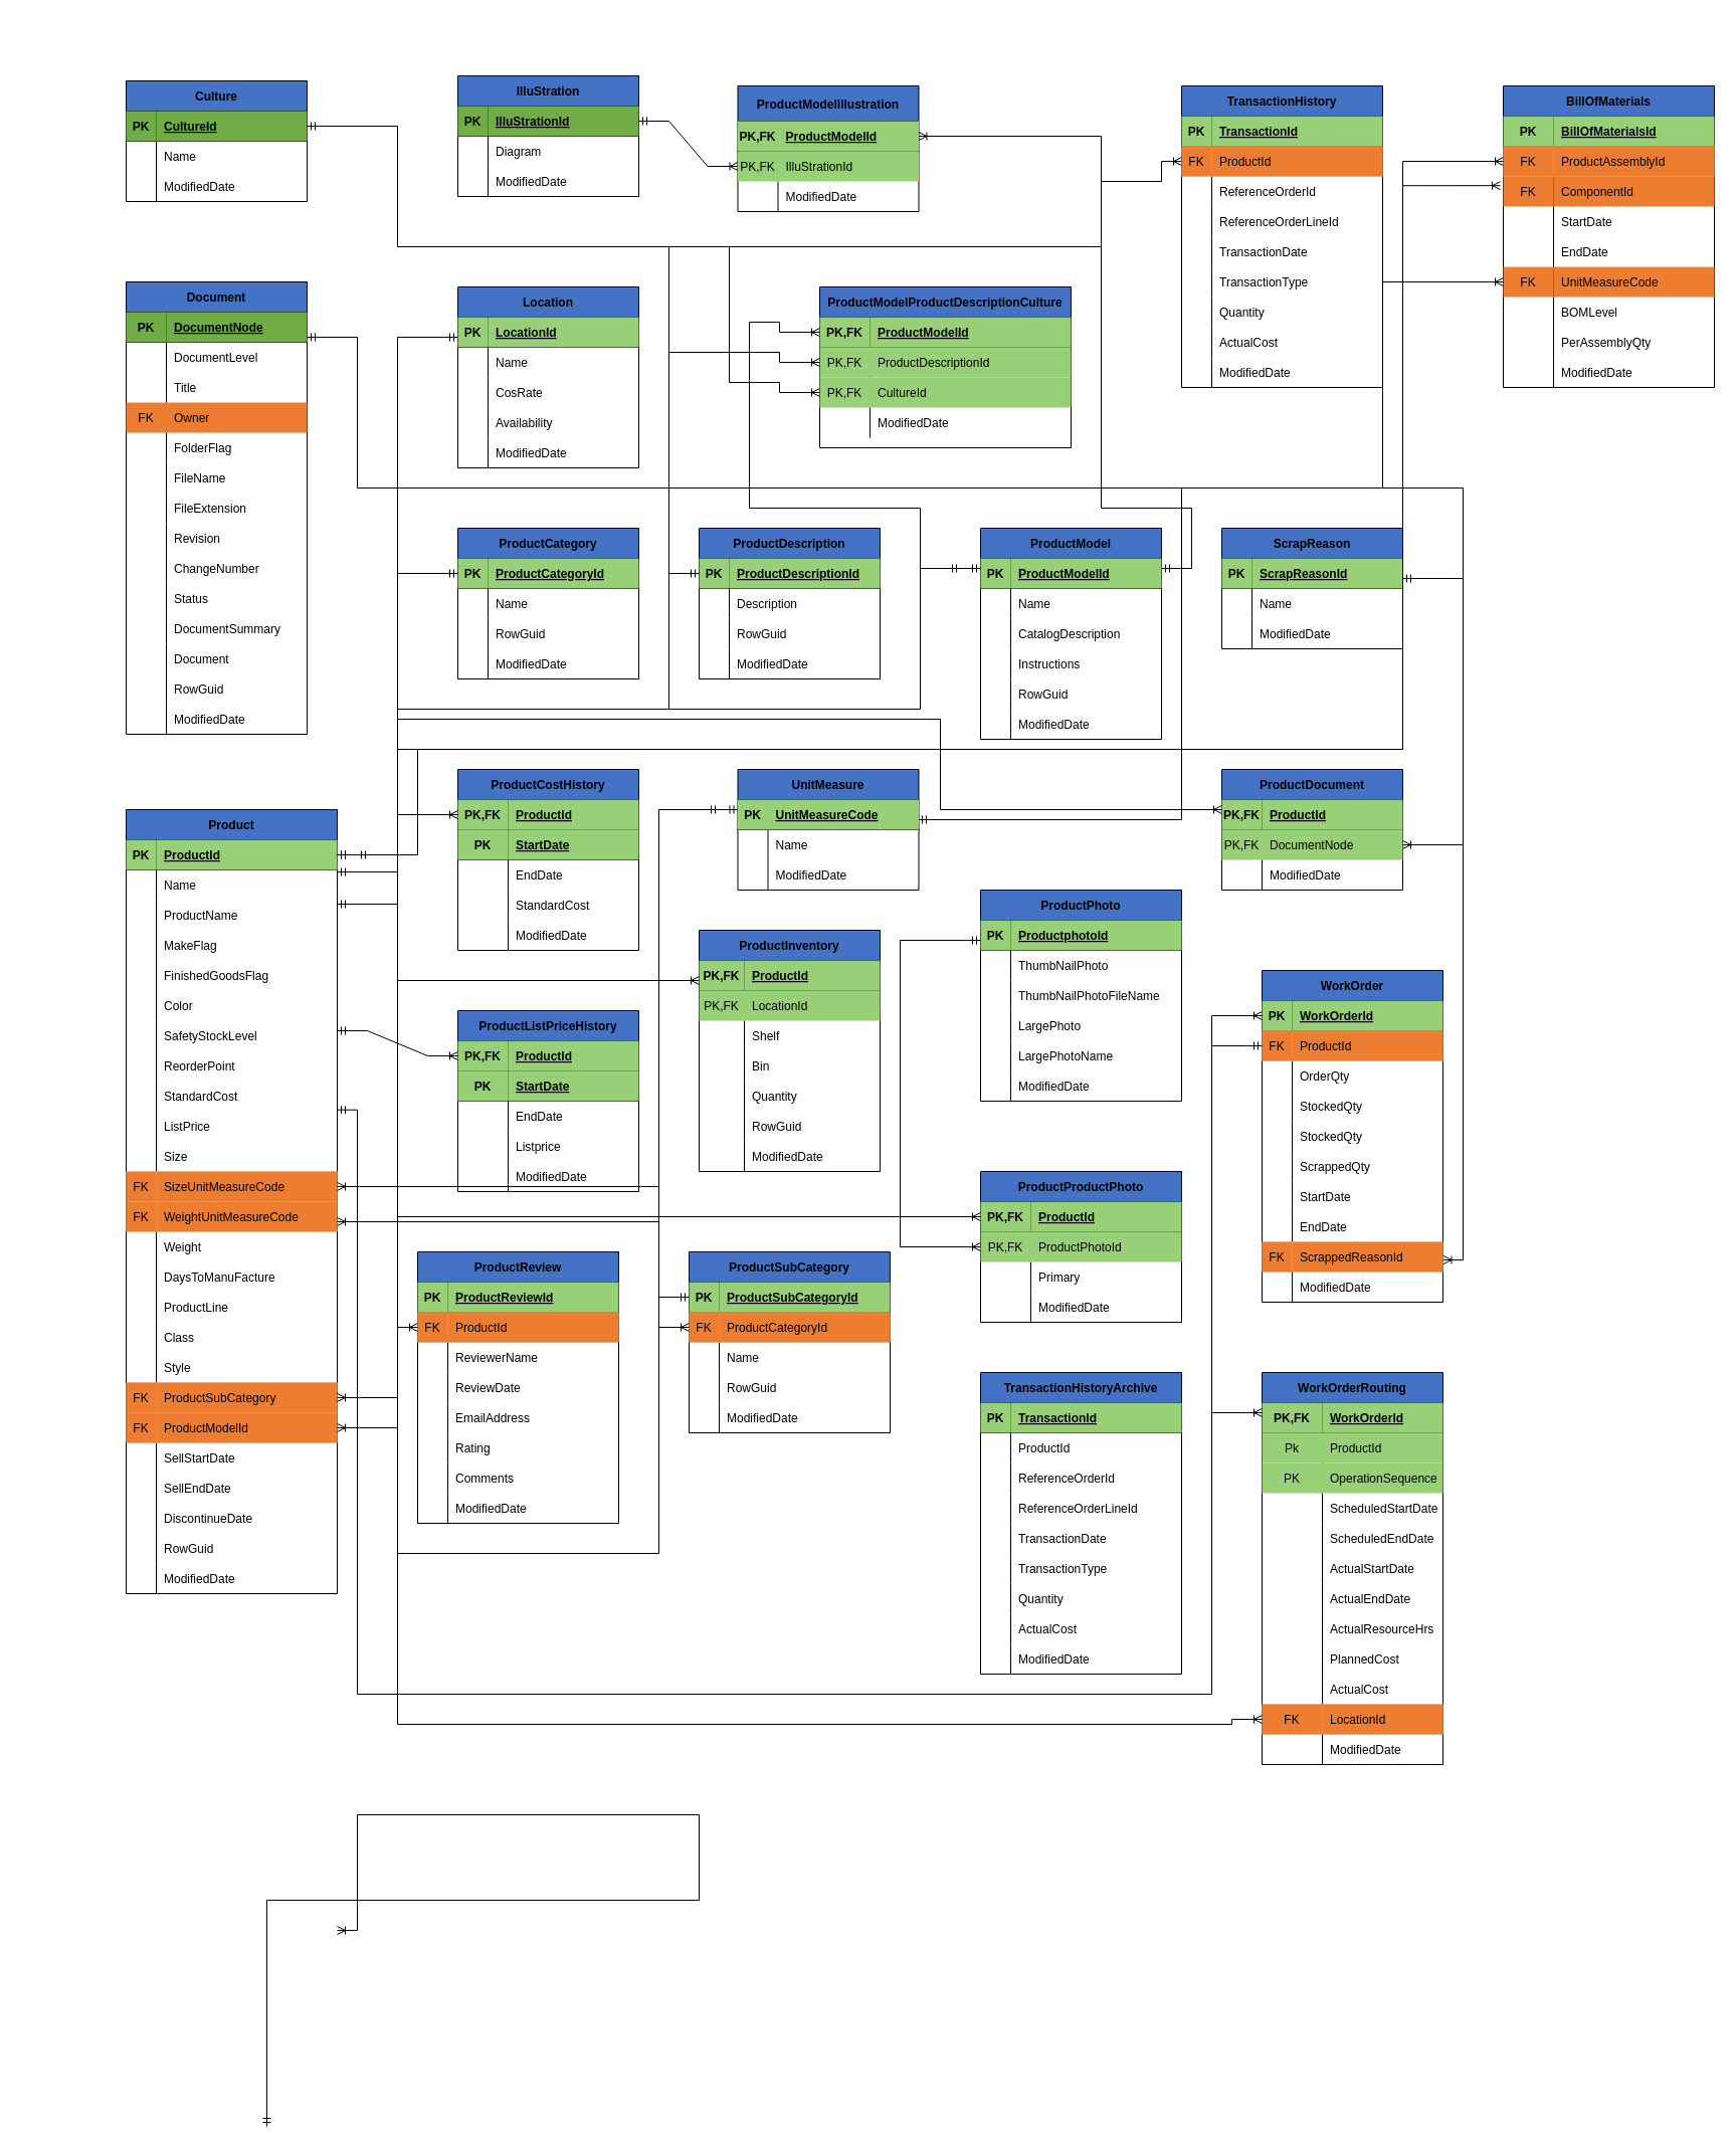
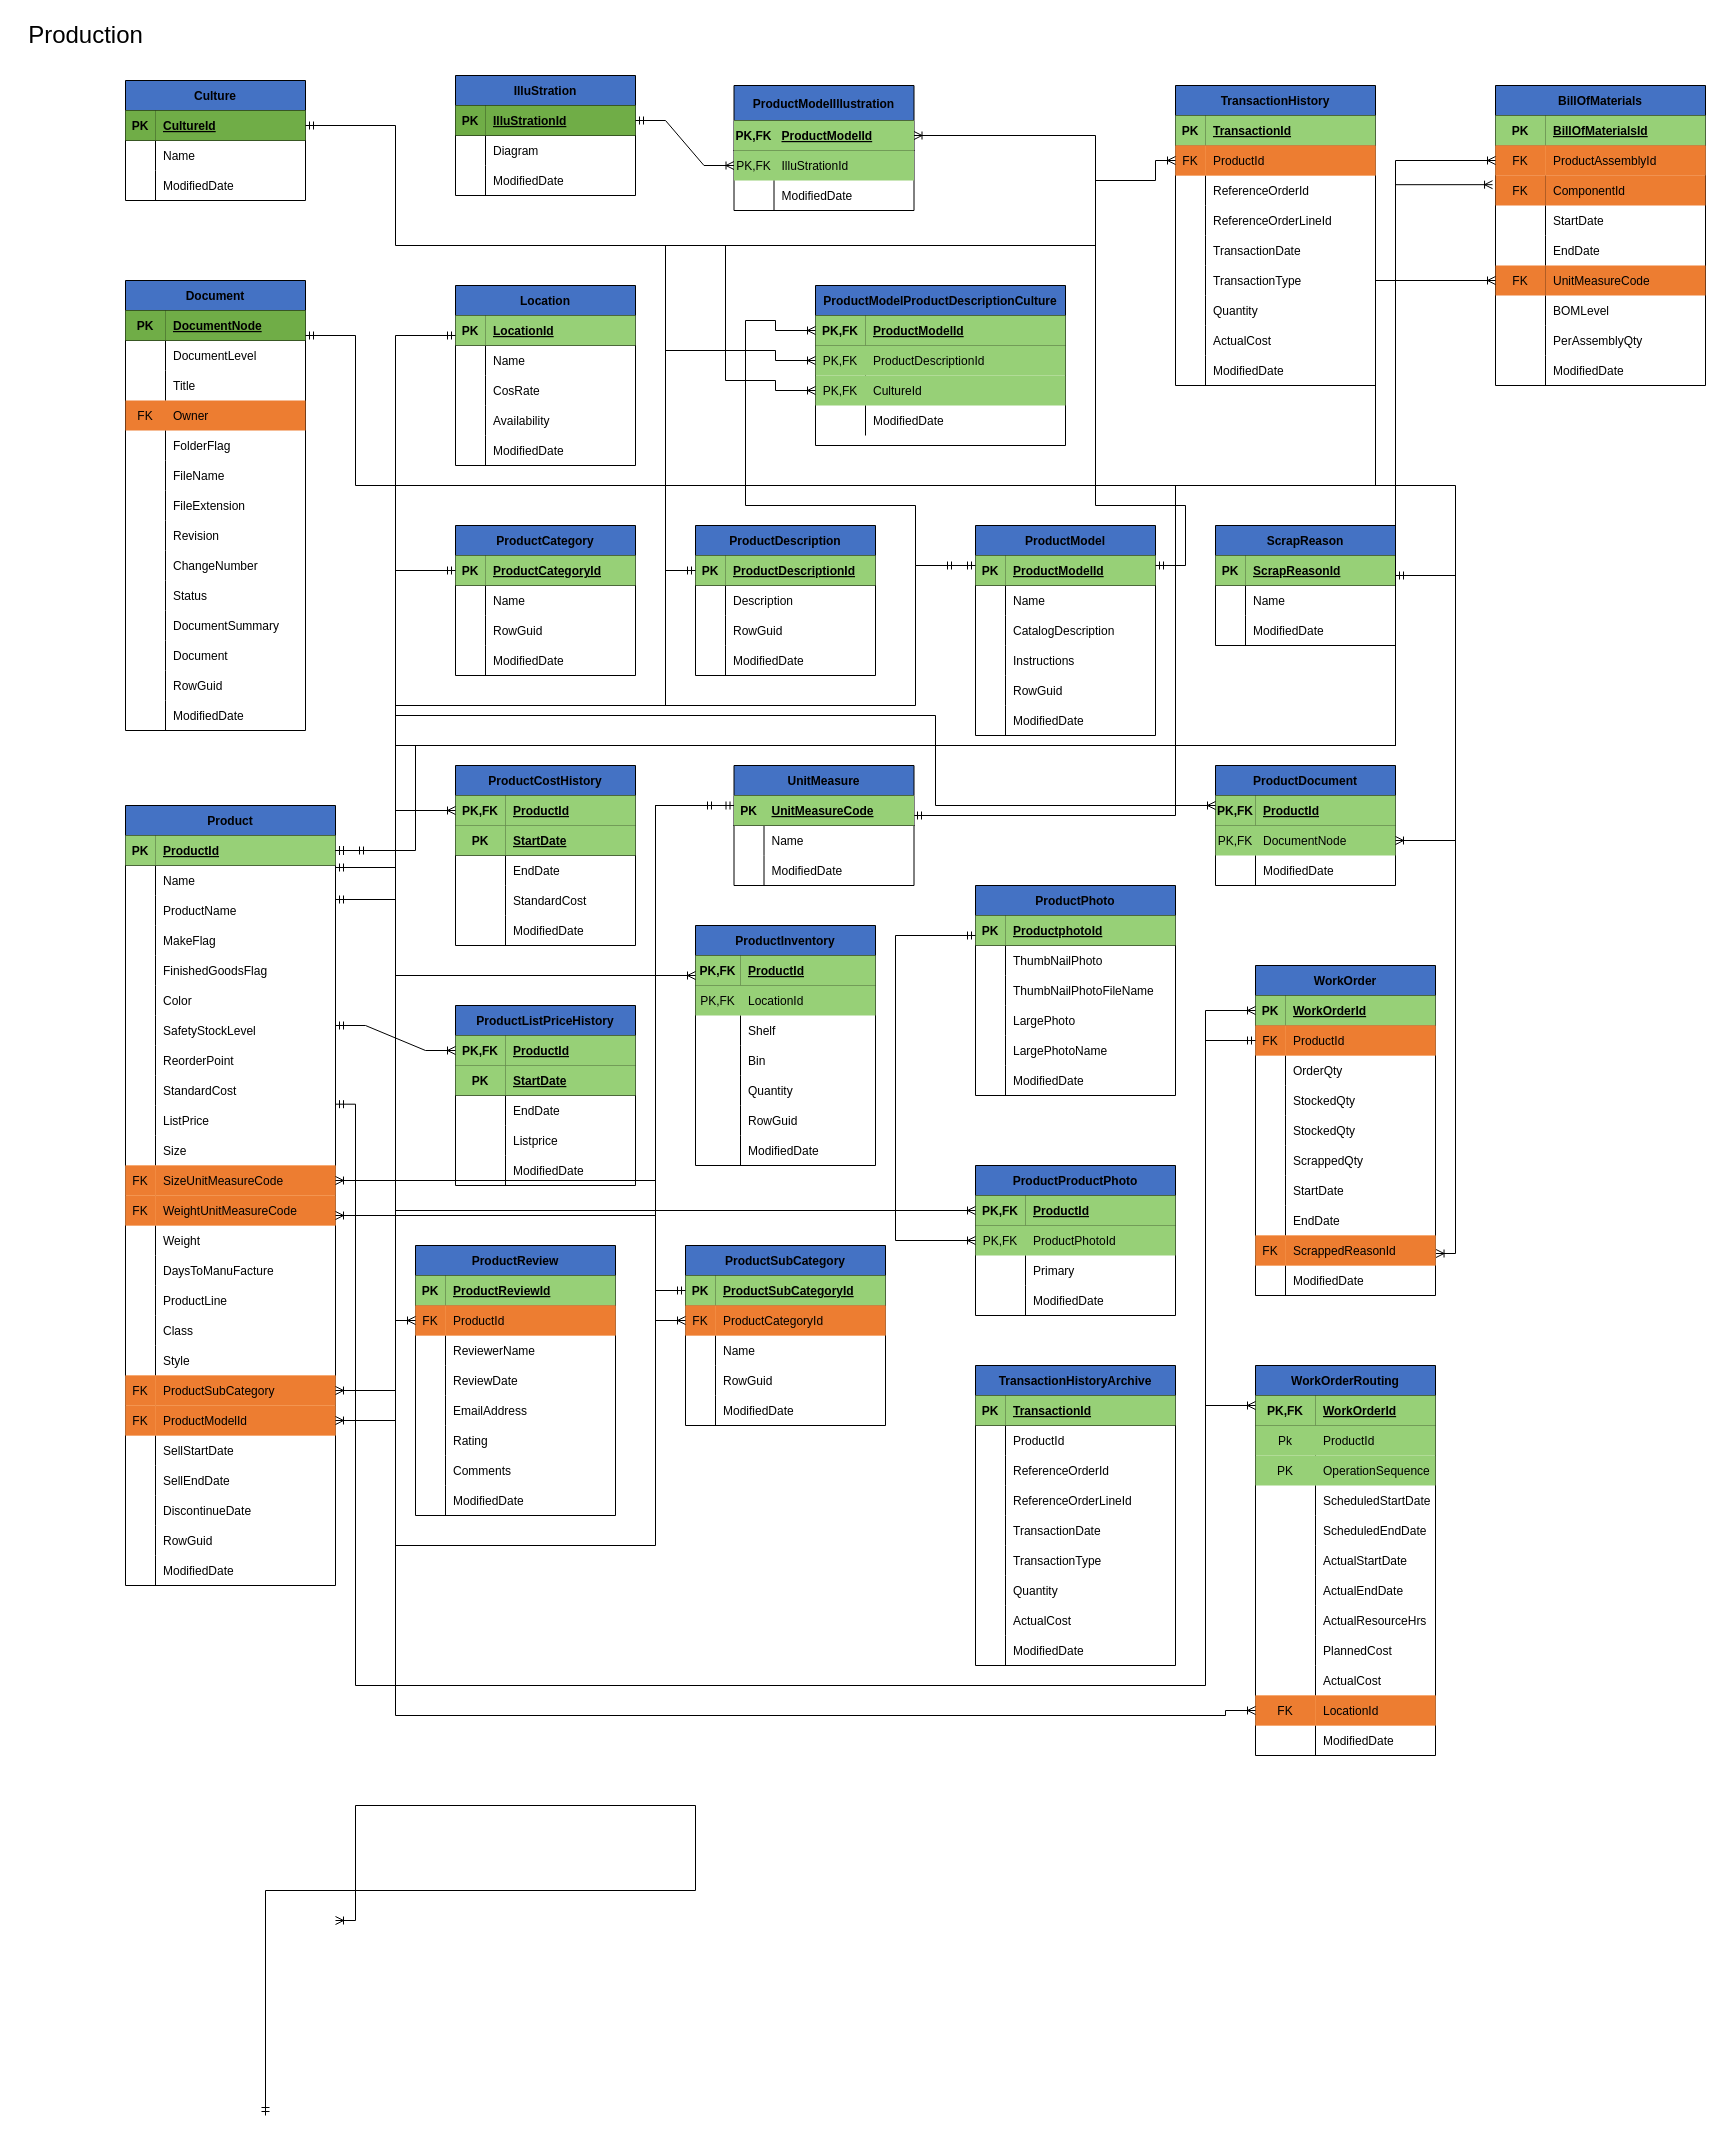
+ <mxCell id="534" value="Production" style="text;html=1;align=center;verticalAlign=middle;resizable=0;points=[];autosize=1;strokeColor=none;fillColor=none;fontSize=24;" parent="1" vertex="1"><mxGeometry x="20" y="20" width="130" height="30" as="geometry" /></mxCell>
